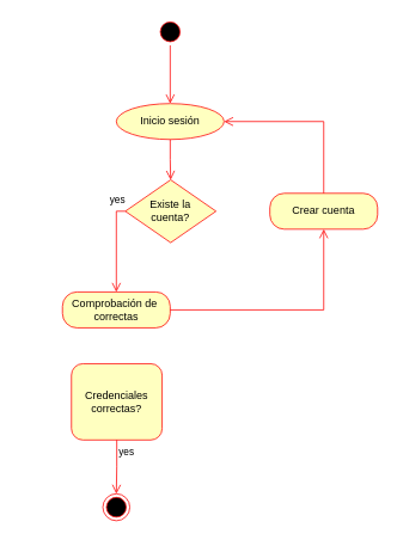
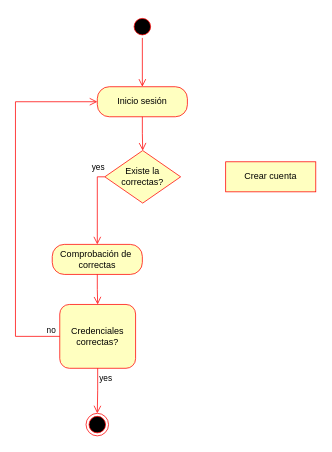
- <mxCell id="4" value="Inicio sesión" style="ellipse;whiteSpace=wrap;html=1;arcSize=40;fontColor=#000000;fillColor=#ffffc0;strokeColor=#ff0000;" parent="1" vertex="1"><mxGeometry x="129" y="115" width="120" height="40" as="geometry" /></mxCell>
+ <mxCell id="4" value="Inicio sesión" style="rounded=1;whiteSpace=wrap;html=1;arcSize=40;fontColor=#000000;fillColor=#ffffc0;strokeColor=#ff0000;" parent="1" vertex="1"><mxGeometry x="129" y="115" width="120" height="40" as="geometry" /></mxCell>
- <mxCell id="9" value="" style="edgeStyle=orthogonalEdgeStyle;html=1;verticalAlign=bottom;endArrow=open;endSize=8;strokeColor=#ff0000;rounded=0;entryX=1;entryY=0.5;entryDx=0;entryDy=0;" parent="1" source="8" target="4" edge="1"><mxGeometry relative="1" as="geometry"><mxPoint x="370" y="340" as="targetPoint" /><Array as="points"><mxPoint x="360" y="135" /></Array></mxGeometry></mxCell>
- <mxCell id="6" value="Existe la &lt;br&gt;cuenta?" style="rhombus;whiteSpace=wrap;html=1;fontColor=#000000;fillColor=#ffffc0;strokeColor=#ff0000;" parent="1" vertex="1"><mxGeometry x="139" y="200" width="101" height="70" as="geometry" /></mxCell>
+ <mxCell id="6" value="Existe la &lt;br&gt;correctas?" style="rhombus;whiteSpace=wrap;html=1;fontColor=#000000;fillColor=#ffffc0;strokeColor=#ff0000;" parent="1" vertex="1"><mxGeometry x="139" y="200" width="101" height="70" as="geometry" /></mxCell>
- <mxCell id="8" value="Crear cuenta" style="rounded=1;whiteSpace=wrap;html=1;arcSize=40;fontColor=#000000;fillColor=#ffffc0;strokeColor=#ff0000;" parent="1" vertex="1"><mxGeometry x="300" y="215" width="120" height="40" as="geometry" /></mxCell>
+ <mxCell id="8" value="Crear cuenta" style="whiteSpace=wrap;html=1;arcSize=40;fontColor=#000000;fillColor=#ffffc0;strokeColor=#ff0000;rounded=0;" parent="1" vertex="1"><mxGeometry x="300" y="215" width="120" height="40" as="geometry" /></mxCell>
+ <mxCell id="13" value="no" style="edgeStyle=orthogonalEdgeStyle;html=1;align=left;verticalAlign=bottom;endArrow=open;endSize=8;strokeColor=#ff0000;rounded=0;entryX=0;entryY=0.5;entryDx=0;entryDy=0;" parent="1" source="12" target="4" edge="1"><mxGeometry x="-0.921" relative="1" as="geometry"><mxPoint x="279" y="480" as="targetPoint" /><Array as="points"><mxPoint x="20" y="448" /><mxPoint x="20" y="135" /></Array><mxPoint as="offset" /></mxGeometry></mxCell>
- <mxCell id="11" value="" style="edgeStyle=orthogonalEdgeStyle;html=1;verticalAlign=bottom;endArrow=open;endSize=8;strokeColor=#ff0000;rounded=0;" parent="1" source="10" target="8" edge="1"><mxGeometry relative="1" as="geometry"><mxPoint x="144" y="430" as="targetPoint" /></mxGeometry></mxCell>
+ <mxCell id="11" value="" style="edgeStyle=orthogonalEdgeStyle;html=1;verticalAlign=bottom;endArrow=open;endSize=8;strokeColor=#ff0000;rounded=0;entryX=0.5;entryY=0;entryDx=0;entryDy=0;" parent="1" source="10" target="12" edge="1"><mxGeometry relative="1" as="geometry"><mxPoint x="144" y="430" as="targetPoint" /></mxGeometry></mxCell>
